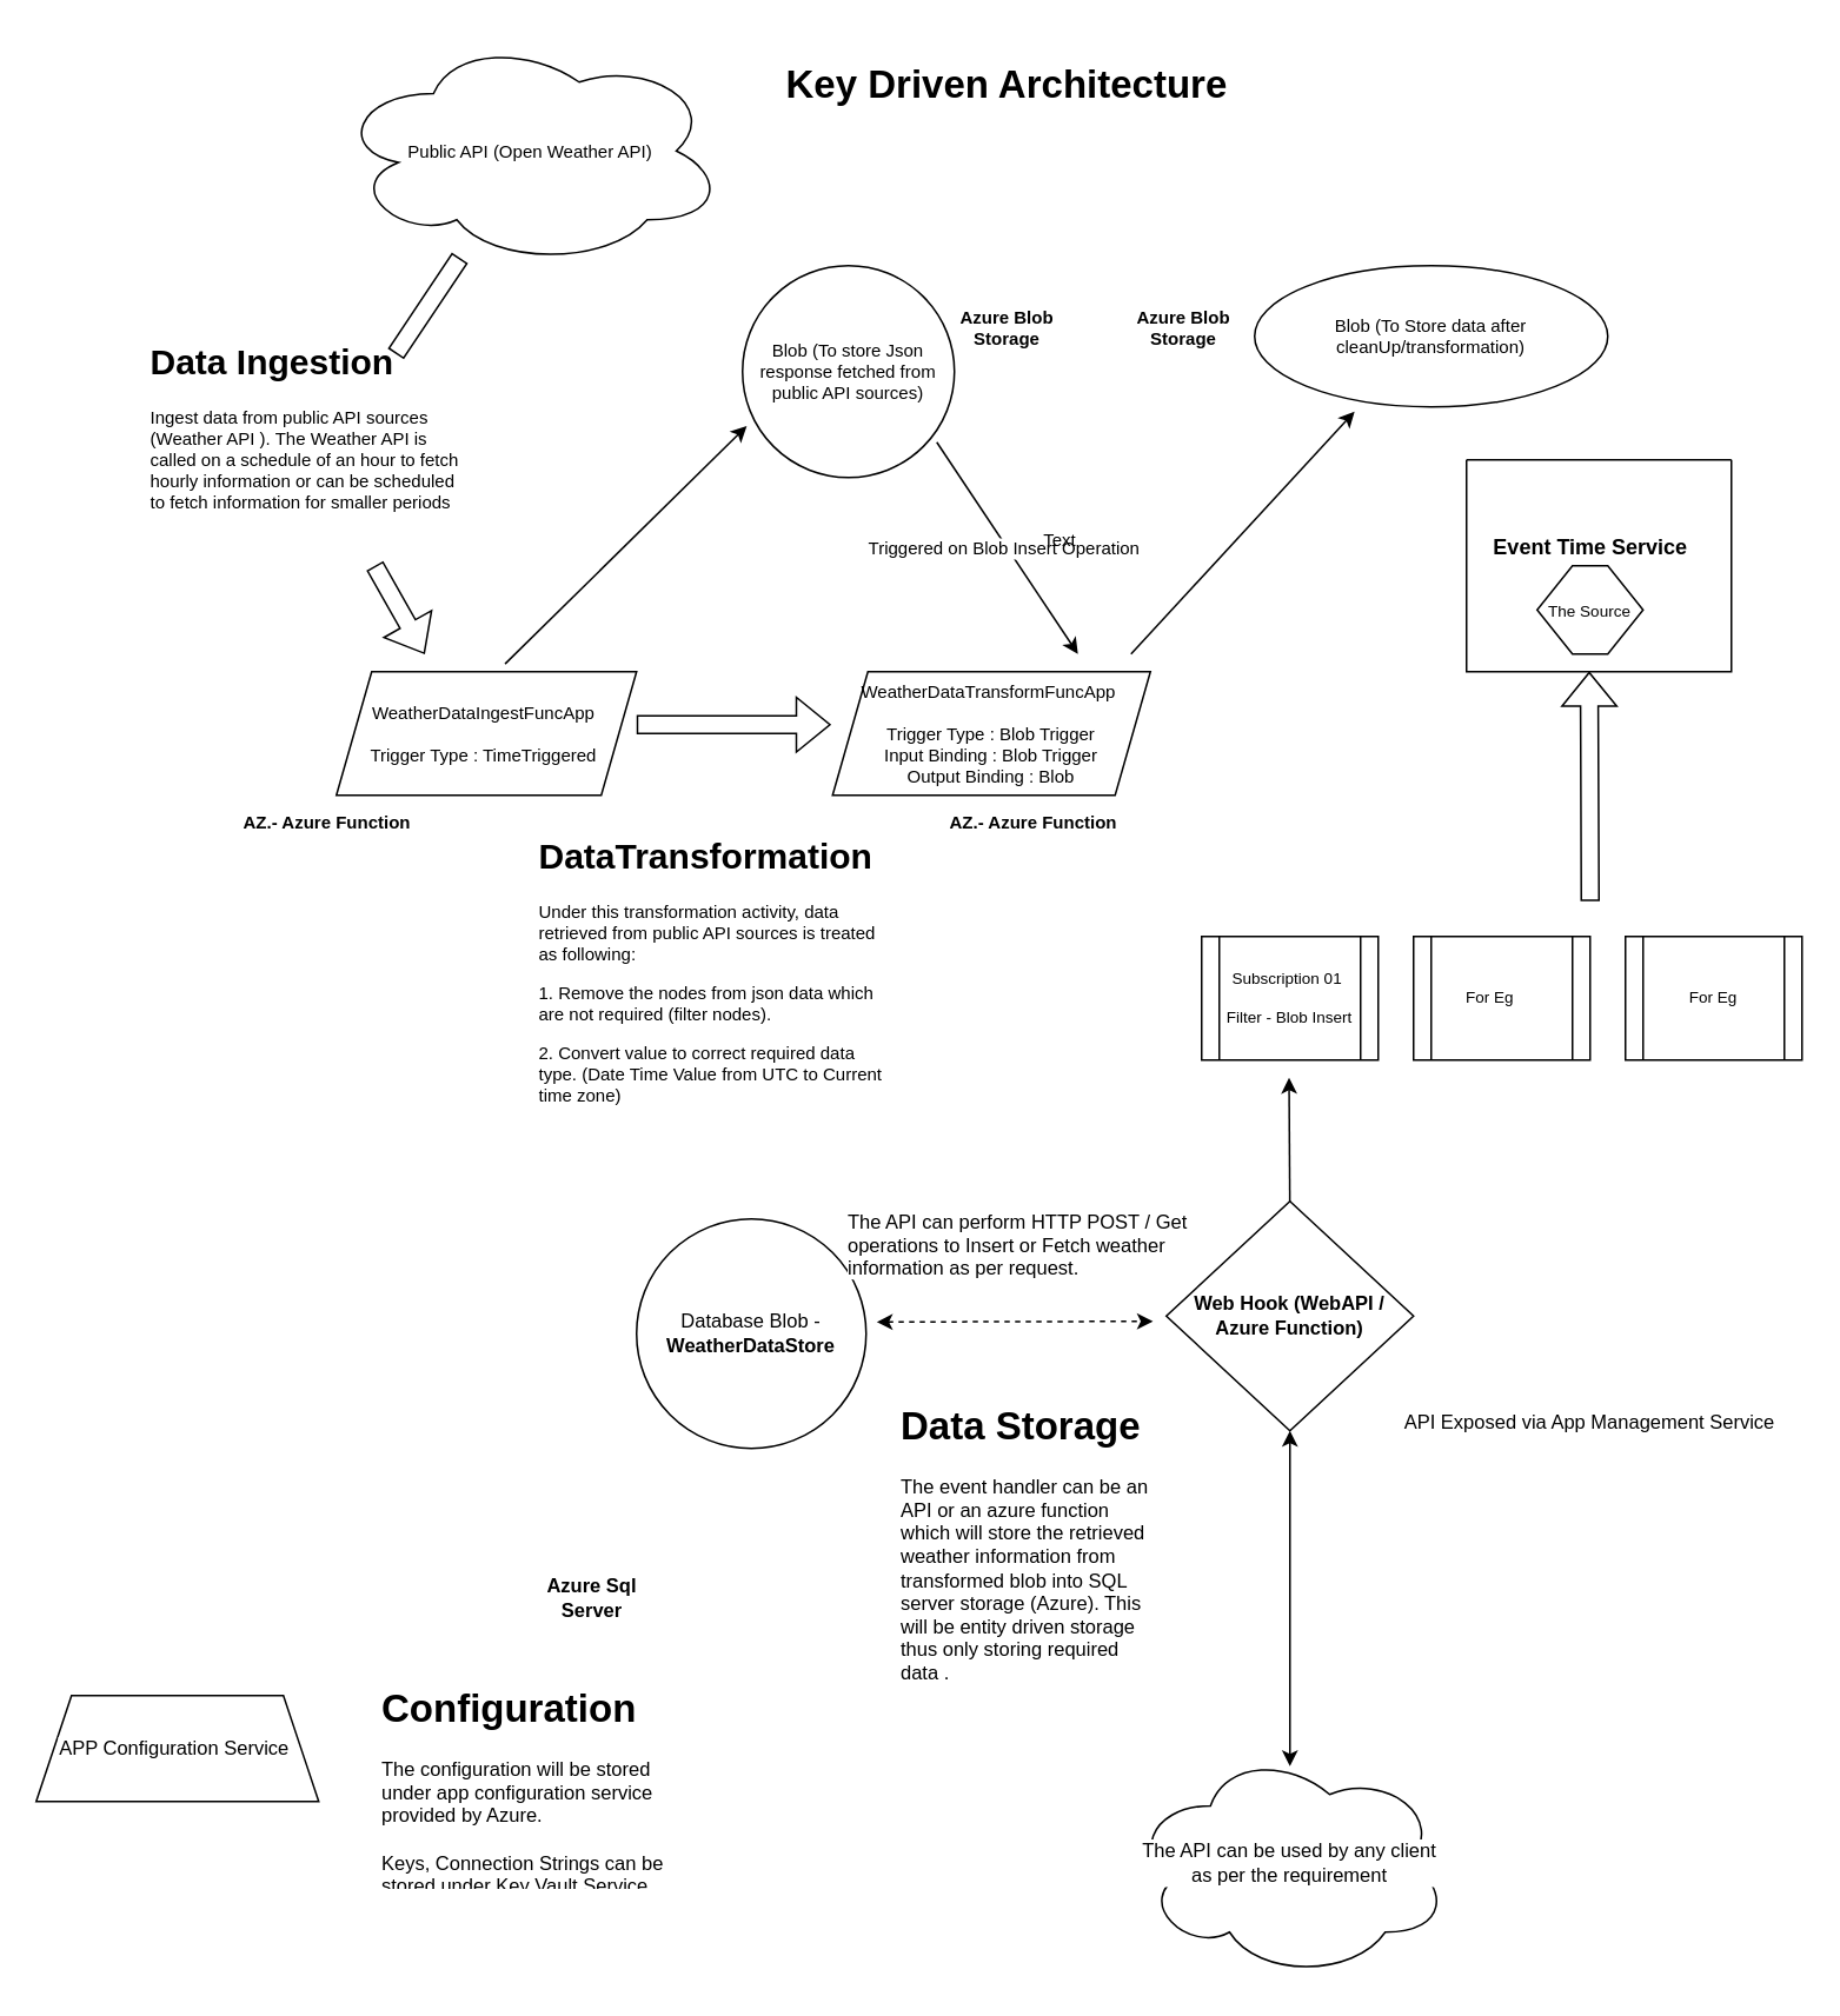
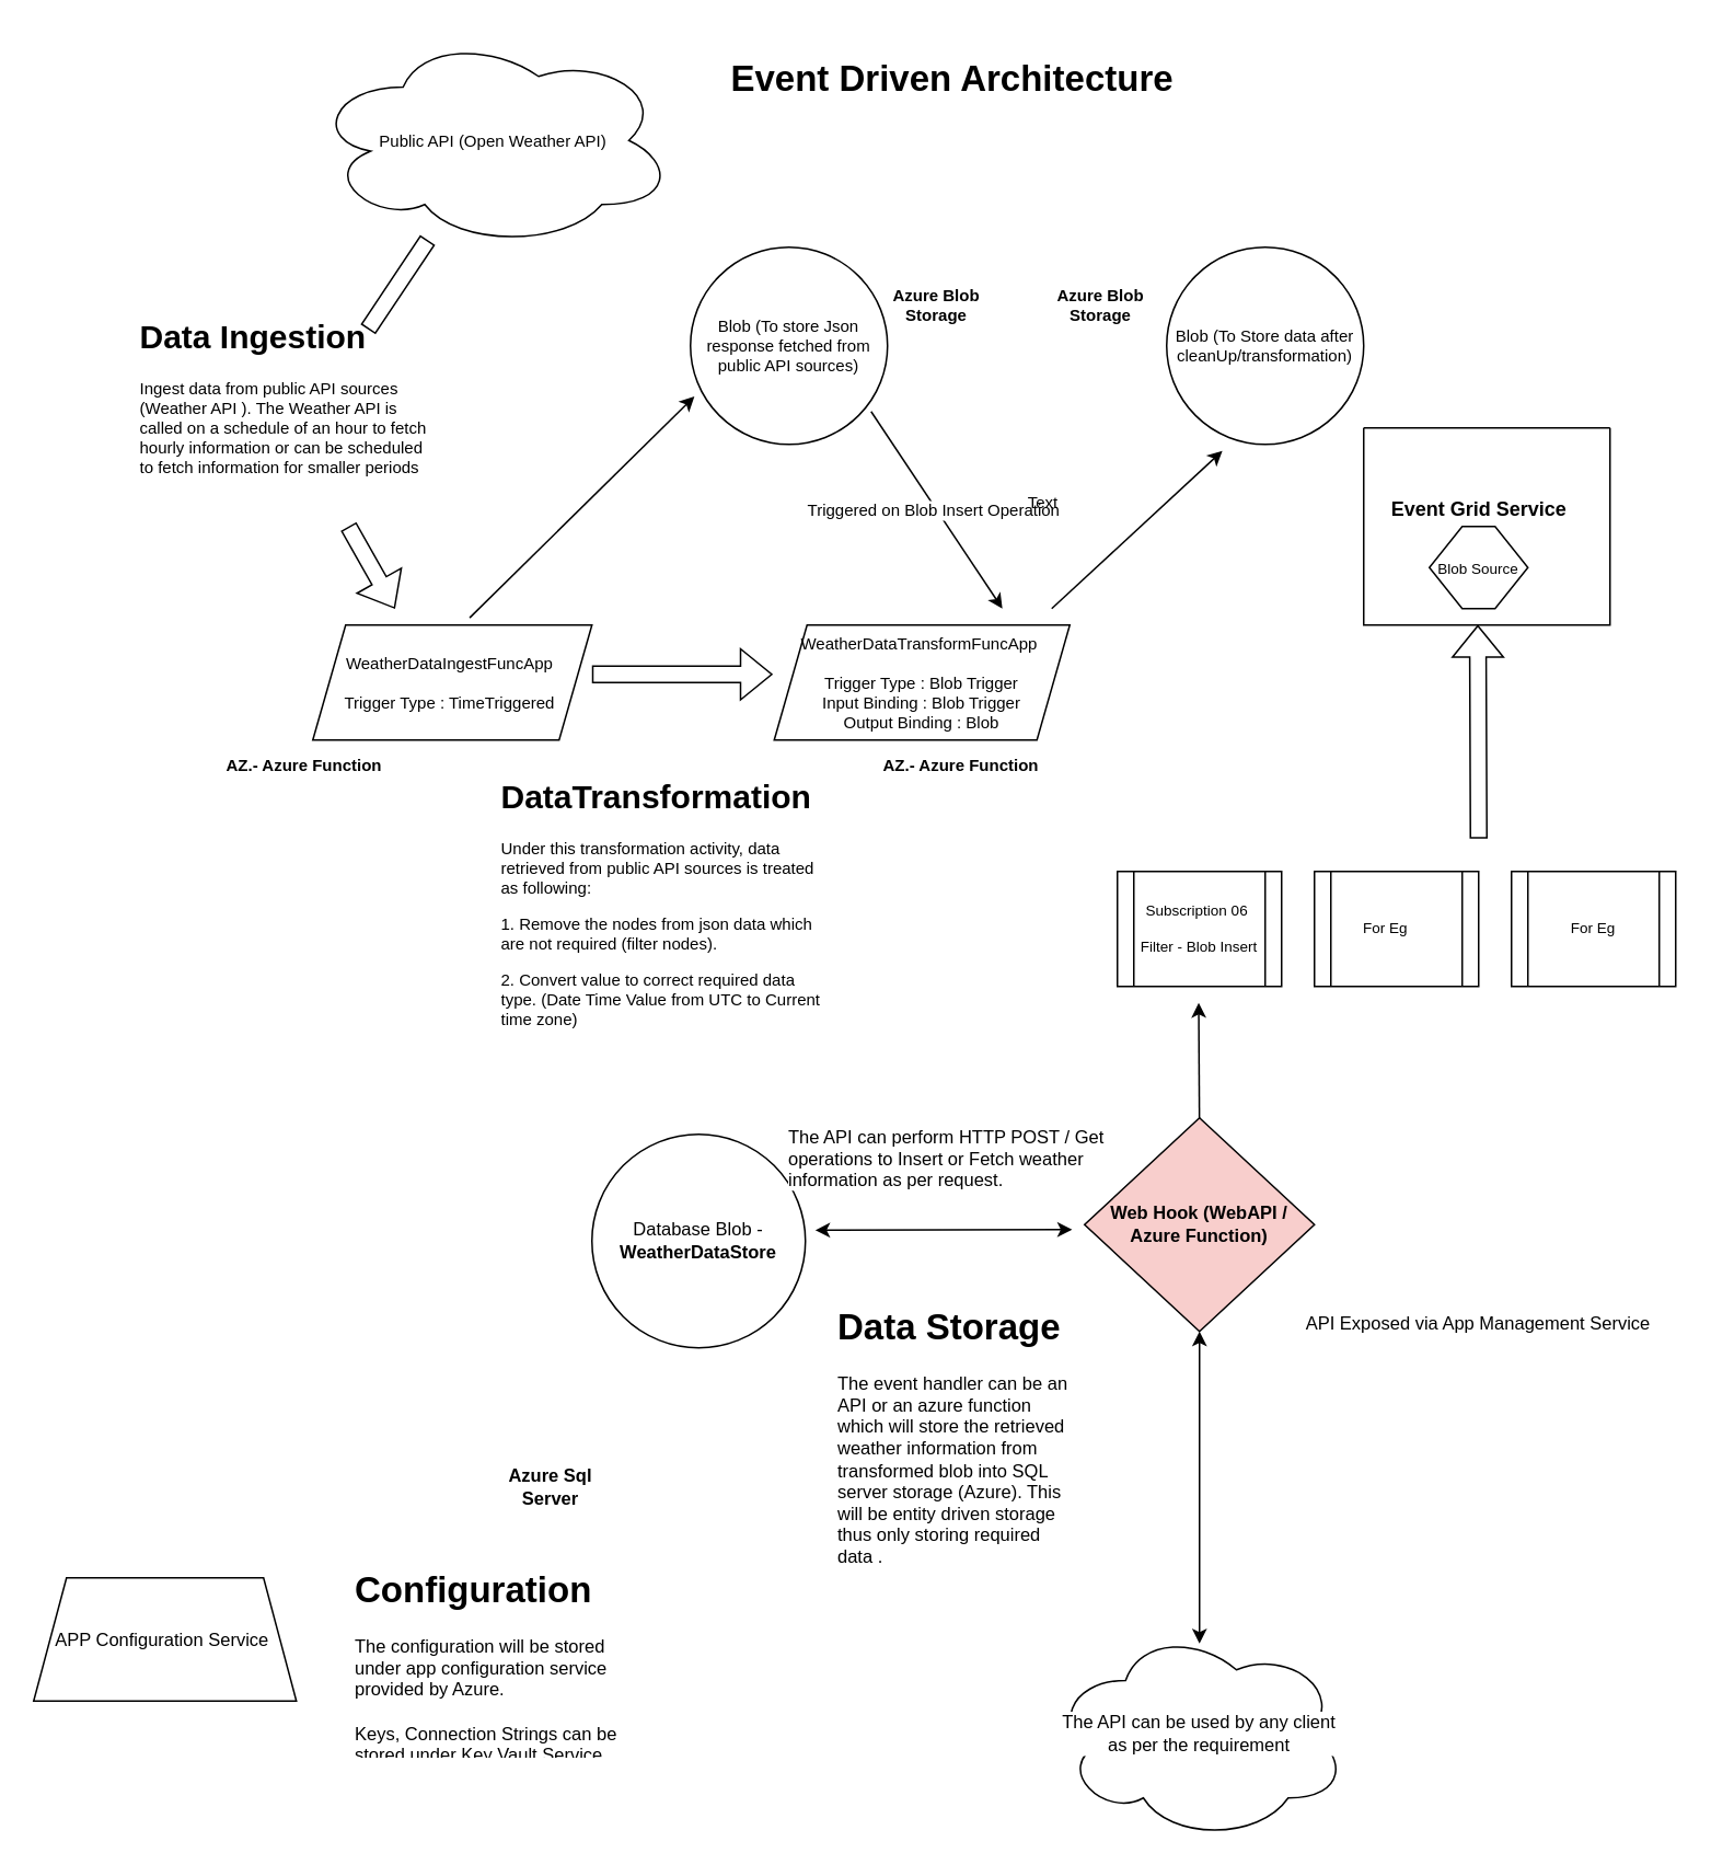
- <mxCell id="37" value="&lt;h1&gt;Key Driven Architecture&lt;/h1&gt;" style="text;html=1;strokeColor=none;fillColor=none;spacing=5;spacingTop=-20;whiteSpace=wrap;overflow=hidden;rounded=0;labelBackgroundColor=#FFFFFF;fontSize=11;" vertex="1" parent="1"><mxGeometry x="440" width="360" height="100" as="geometry" y="30" /></mxCell>
+ <mxCell id="37" value="&lt;h1&gt;Event Driven Architecture&lt;/h1&gt;" style="text;html=1;strokeColor=none;fillColor=none;spacing=5;spacingTop=-20;whiteSpace=wrap;overflow=hidden;rounded=0;labelBackgroundColor=#FFFFFF;fontSize=11;" vertex="1" parent="1"><mxGeometry x="440" width="360" height="100" as="geometry" y="30" /></mxCell>
- <mxCell id="6" value="Blob (To Store data after cleanUp/transformation)" style="ellipse;whiteSpace=wrap;html=1;aspect=fixed;fontSize=10;" vertex="1" parent="1"><mxGeometry x="710" y="150" width="200" height="80" as="geometry" /></mxCell>
+ <mxCell id="6" value="Blob (To Store data after cleanUp/transformation)" style="ellipse;whiteSpace=wrap;html=1;aspect=fixed;fontSize=10;" vertex="1" parent="1"><mxGeometry x="710" y="150" width="120" height="120" as="geometry" /></mxCell>
- <mxCell id="18" value="Text" style="text;html=1;strokeColor=none;fillColor=none;align=center;verticalAlign=middle;whiteSpace=wrap;rounded=0;fontSize=10;" vertex="1" parent="1"><mxGeometry x="570" y="290" width="60" height="30" as="geometry" /></mxCell>
+ <mxCell id="18" value="Text" style="text;html=1;strokeColor=none;fillColor=none;align=center;verticalAlign=middle;whiteSpace=wrap;rounded=0;fontSize=10;" vertex="1" parent="1"><mxGeometry x="605" y="290" width="60" height="30" as="geometry" /></mxCell>
- <mxCell id="23" value="&lt;b&gt;&lt;font style=&quot;font-size: 12px;&quot;&gt;Event Time Service&lt;/font&gt;&lt;/b&gt;" style="text;html=1;align=center;verticalAlign=middle;resizable=0;points=[];autosize=1;strokeColor=none;fillColor=none;fontSize=10;" vertex="1" parent="1"><mxGeometry x="835" y="295" width="130" height="30" as="geometry" /></mxCell>
+ <mxCell id="23" value="&lt;b&gt;&lt;font style=&quot;font-size: 12px;&quot;&gt;Event Grid Service&lt;/font&gt;&lt;/b&gt;" style="text;html=1;align=center;verticalAlign=middle;resizable=0;points=[];autosize=1;strokeColor=none;fillColor=none;fontSize=10;" vertex="1" parent="1"><mxGeometry x="835" y="295" width="130" height="30" as="geometry" /></mxCell>
- <mxCell id="22" value="&lt;font style=&quot;font-size: 9px;&quot;&gt;The Source&lt;/font&gt;" style="shape=hexagon;perimeter=hexagonPerimeter2;whiteSpace=wrap;html=1;fixedSize=1;fontSize=12;" vertex="1" parent="21"><mxGeometry x="40" y="60" width="60" height="50" as="geometry" /></mxCell>
+ <mxCell id="22" value="&lt;font style=&quot;font-size: 9px;&quot;&gt;Blob Source&lt;/font&gt;" style="shape=hexagon;perimeter=hexagonPerimeter2;whiteSpace=wrap;html=1;fixedSize=1;fontSize=12;" vertex="1" parent="21"><mxGeometry x="40" y="60" width="60" height="50" as="geometry" /></mxCell>
- <mxCell id="25" value="Subscription 01&amp;nbsp;&lt;br&gt;&lt;br&gt;Filter - Blob Insert" style="shape=process;whiteSpace=wrap;html=1;backgroundOutline=1;fontSize=9;" vertex="1" parent="1"><mxGeometry x="680" y="530" width="100" height="70" as="geometry" /></mxCell>
+ <mxCell id="25" value="Subscription 06&amp;nbsp;&lt;br&gt;&lt;br&gt;Filter - Blob Insert" style="shape=process;whiteSpace=wrap;html=1;backgroundOutline=1;fontSize=9;" vertex="1" parent="1"><mxGeometry x="680" y="530" width="100" height="70" as="geometry" /></mxCell>
- <mxCell id="29" value="&lt;b&gt;&lt;font style=&quot;font-size: 11px;&quot;&gt;Web Hook (WebAPI / Azure Function)&lt;/font&gt;&lt;/b&gt;" style="rhombus;whiteSpace=wrap;html=1;fontSize=9;" vertex="1" parent="1"><mxGeometry x="660" y="680" width="140" height="130" as="geometry" /></mxCell>
+ <mxCell id="29" value="&lt;b&gt;&lt;font style=&quot;font-size: 11px;&quot;&gt;Web Hook (WebAPI / Azure Function)&lt;/font&gt;&lt;/b&gt;" style="rhombus;whiteSpace=wrap;html=1;fontSize=9;fillColor=#f8cecc;" vertex="1" parent="1"><mxGeometry x="660" y="680" width="140" height="130" as="geometry" /></mxCell>
- <mxCell id="33" value="" style="endArrow=classic;startArrow=classic;html=1;rounded=0;fontSize=11;exitX=1.046;exitY=0.449;exitDx=0;exitDy=0;exitPerimeter=0;entryX=-0.054;entryY=0.523;entryDx=0;entryDy=0;entryPerimeter=0;dashed=1;" edge="1" parent="1" source="31" target="29"><mxGeometry width="50" height="50" relative="1" as="geometry"><mxPoint x="530" y="770" as="sourcePoint" /><mxPoint x="580" y="720" as="targetPoint" /></mxGeometry></mxCell>
+ <mxCell id="33" value="" style="endArrow=classic;startArrow=classic;html=1;rounded=0;fontSize=11;exitX=1.046;exitY=0.449;exitDx=0;exitDy=0;exitPerimeter=0;entryX=-0.054;entryY=0.523;entryDx=0;entryDy=0;entryPerimeter=0;" edge="1" parent="1" source="31" target="29"><mxGeometry width="50" height="50" relative="1" as="geometry"><mxPoint x="530" y="770" as="sourcePoint" /><mxPoint x="580" y="720" as="targetPoint" /></mxGeometry></mxCell>
- <mxCell id="38" value="APP Configuration Service&amp;nbsp;" style="shape=trapezoid;perimeter=trapezoidPerimeter;whiteSpace=wrap;html=1;fixedSize=1;labelBackgroundColor=#FFFFFF;fontSize=11;" vertex="1" parent="1"><mxGeometry x="20" y="960" width="160" height="60" as="geometry" /></mxCell>
+ <mxCell id="38" value="APP Configuration Service&amp;nbsp;" style="shape=trapezoid;perimeter=trapezoidPerimeter;whiteSpace=wrap;html=1;fixedSize=1;labelBackgroundColor=#FFFFFF;fontSize=11;" vertex="1" parent="1"><mxGeometry x="20" y="960" width="160" height="75" as="geometry" /></mxCell>
